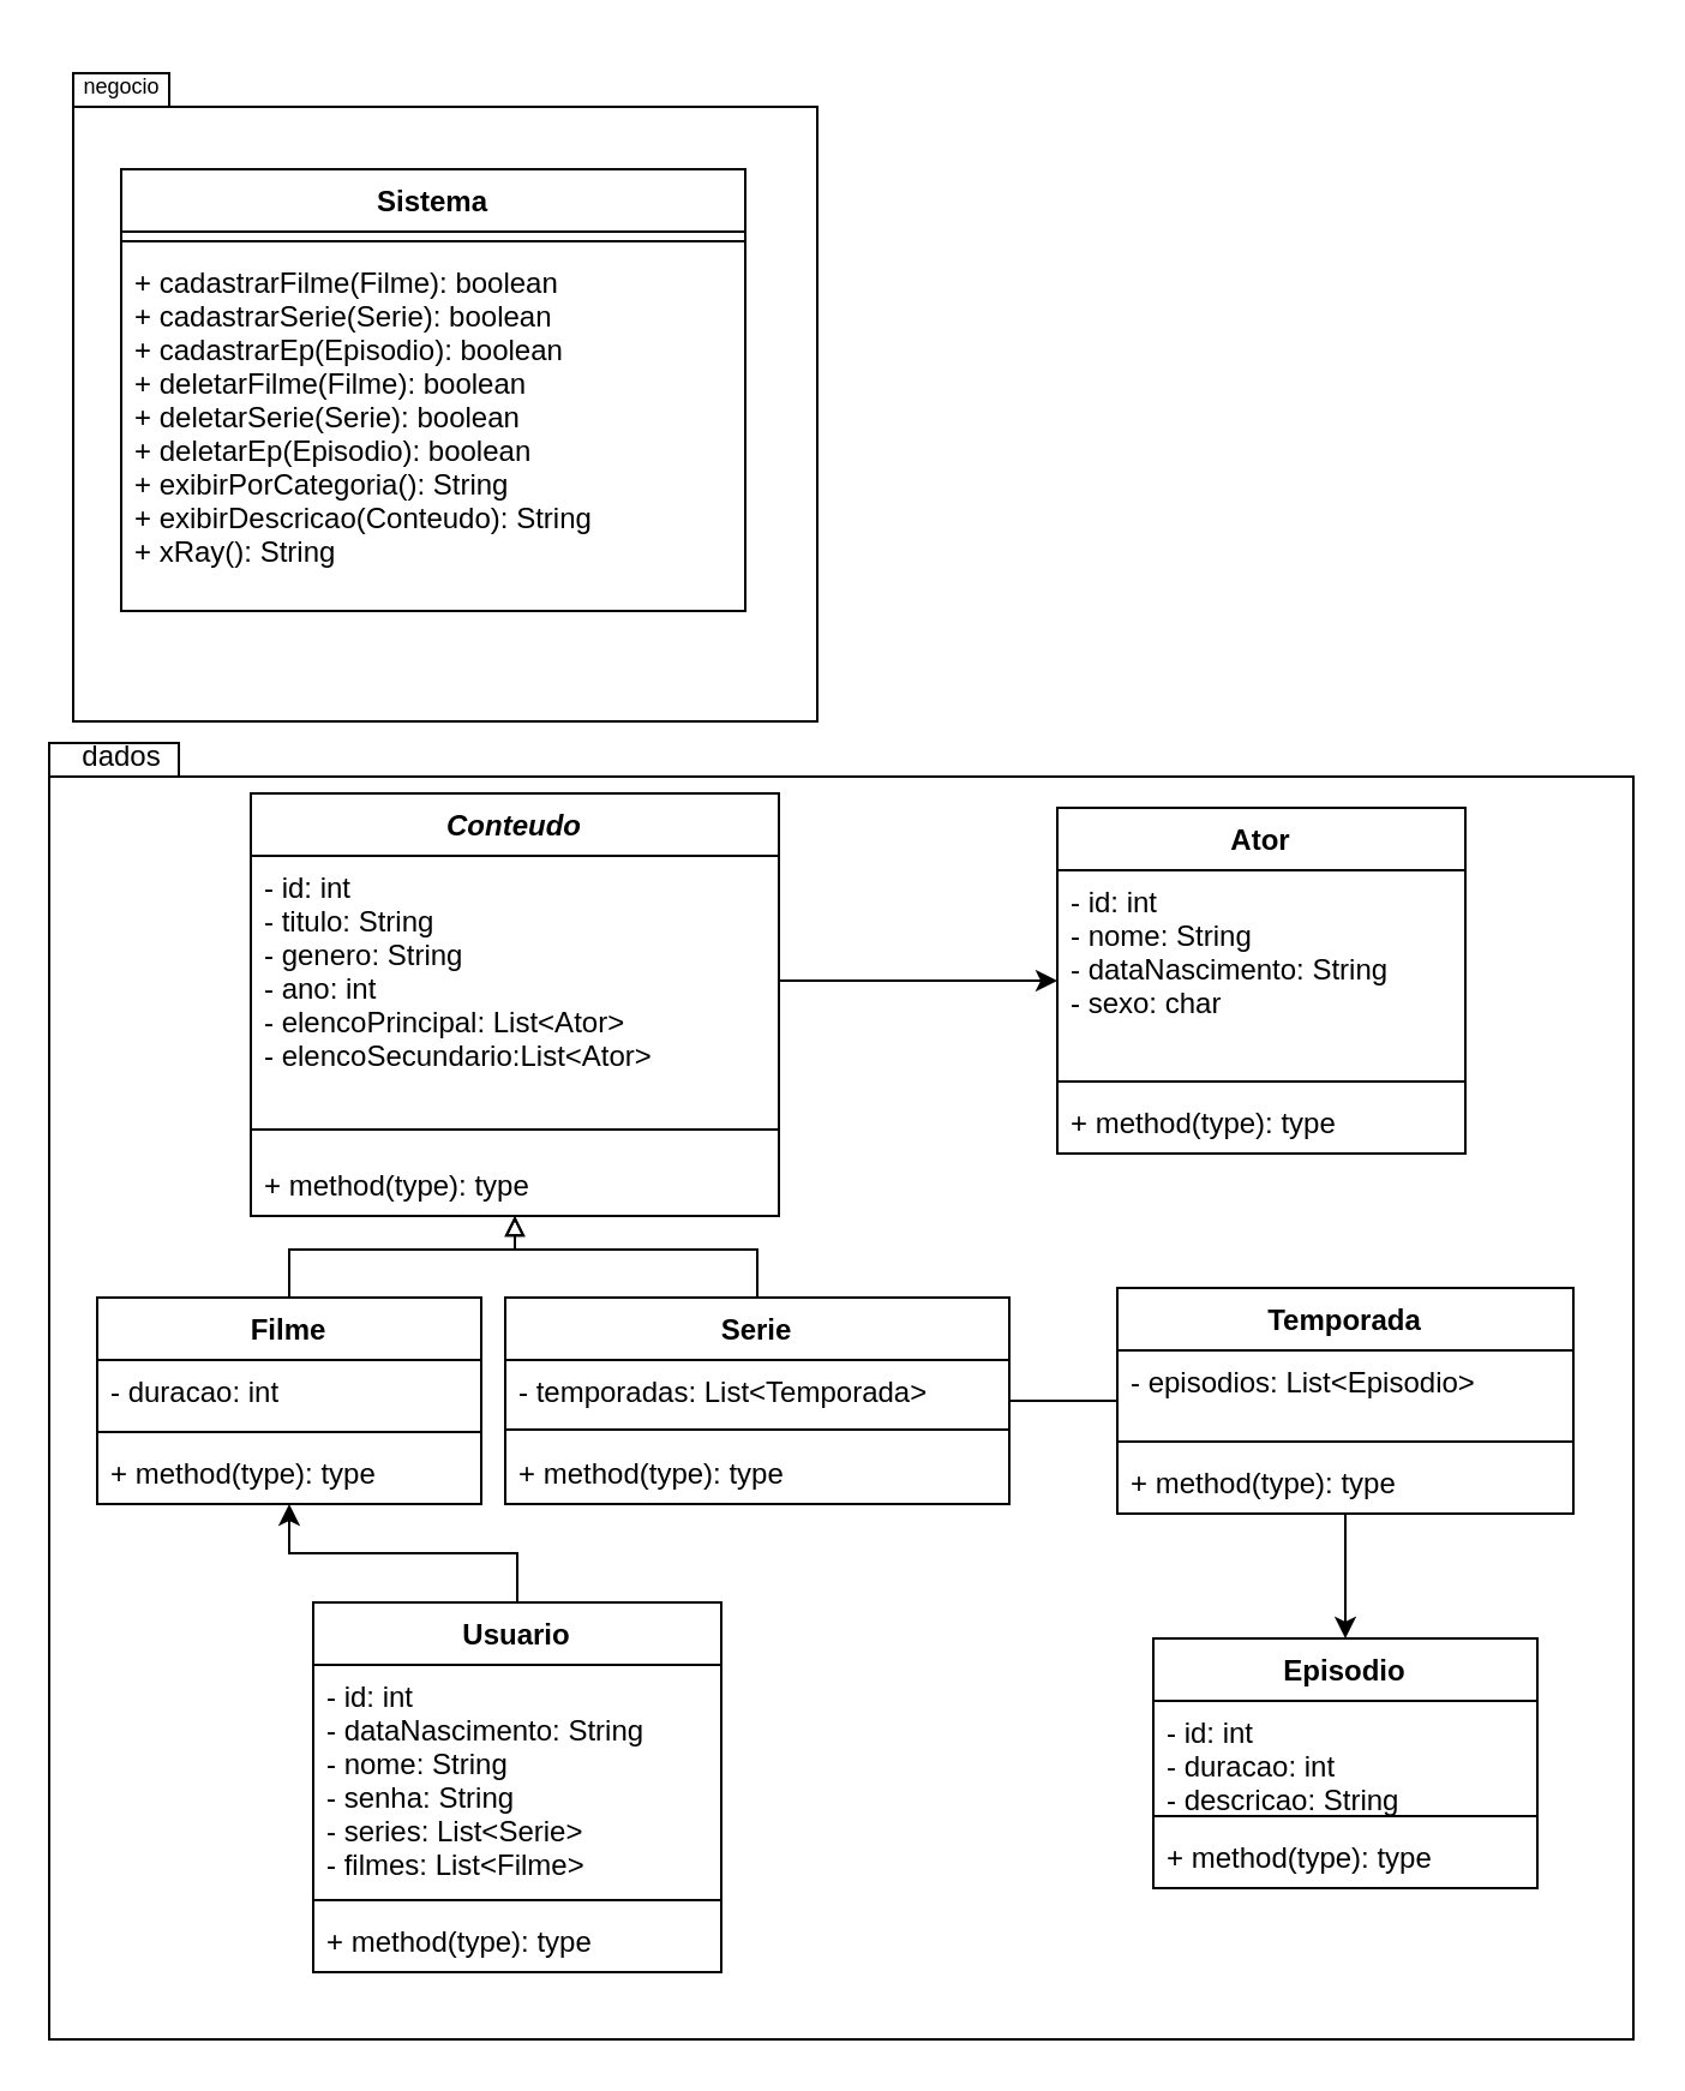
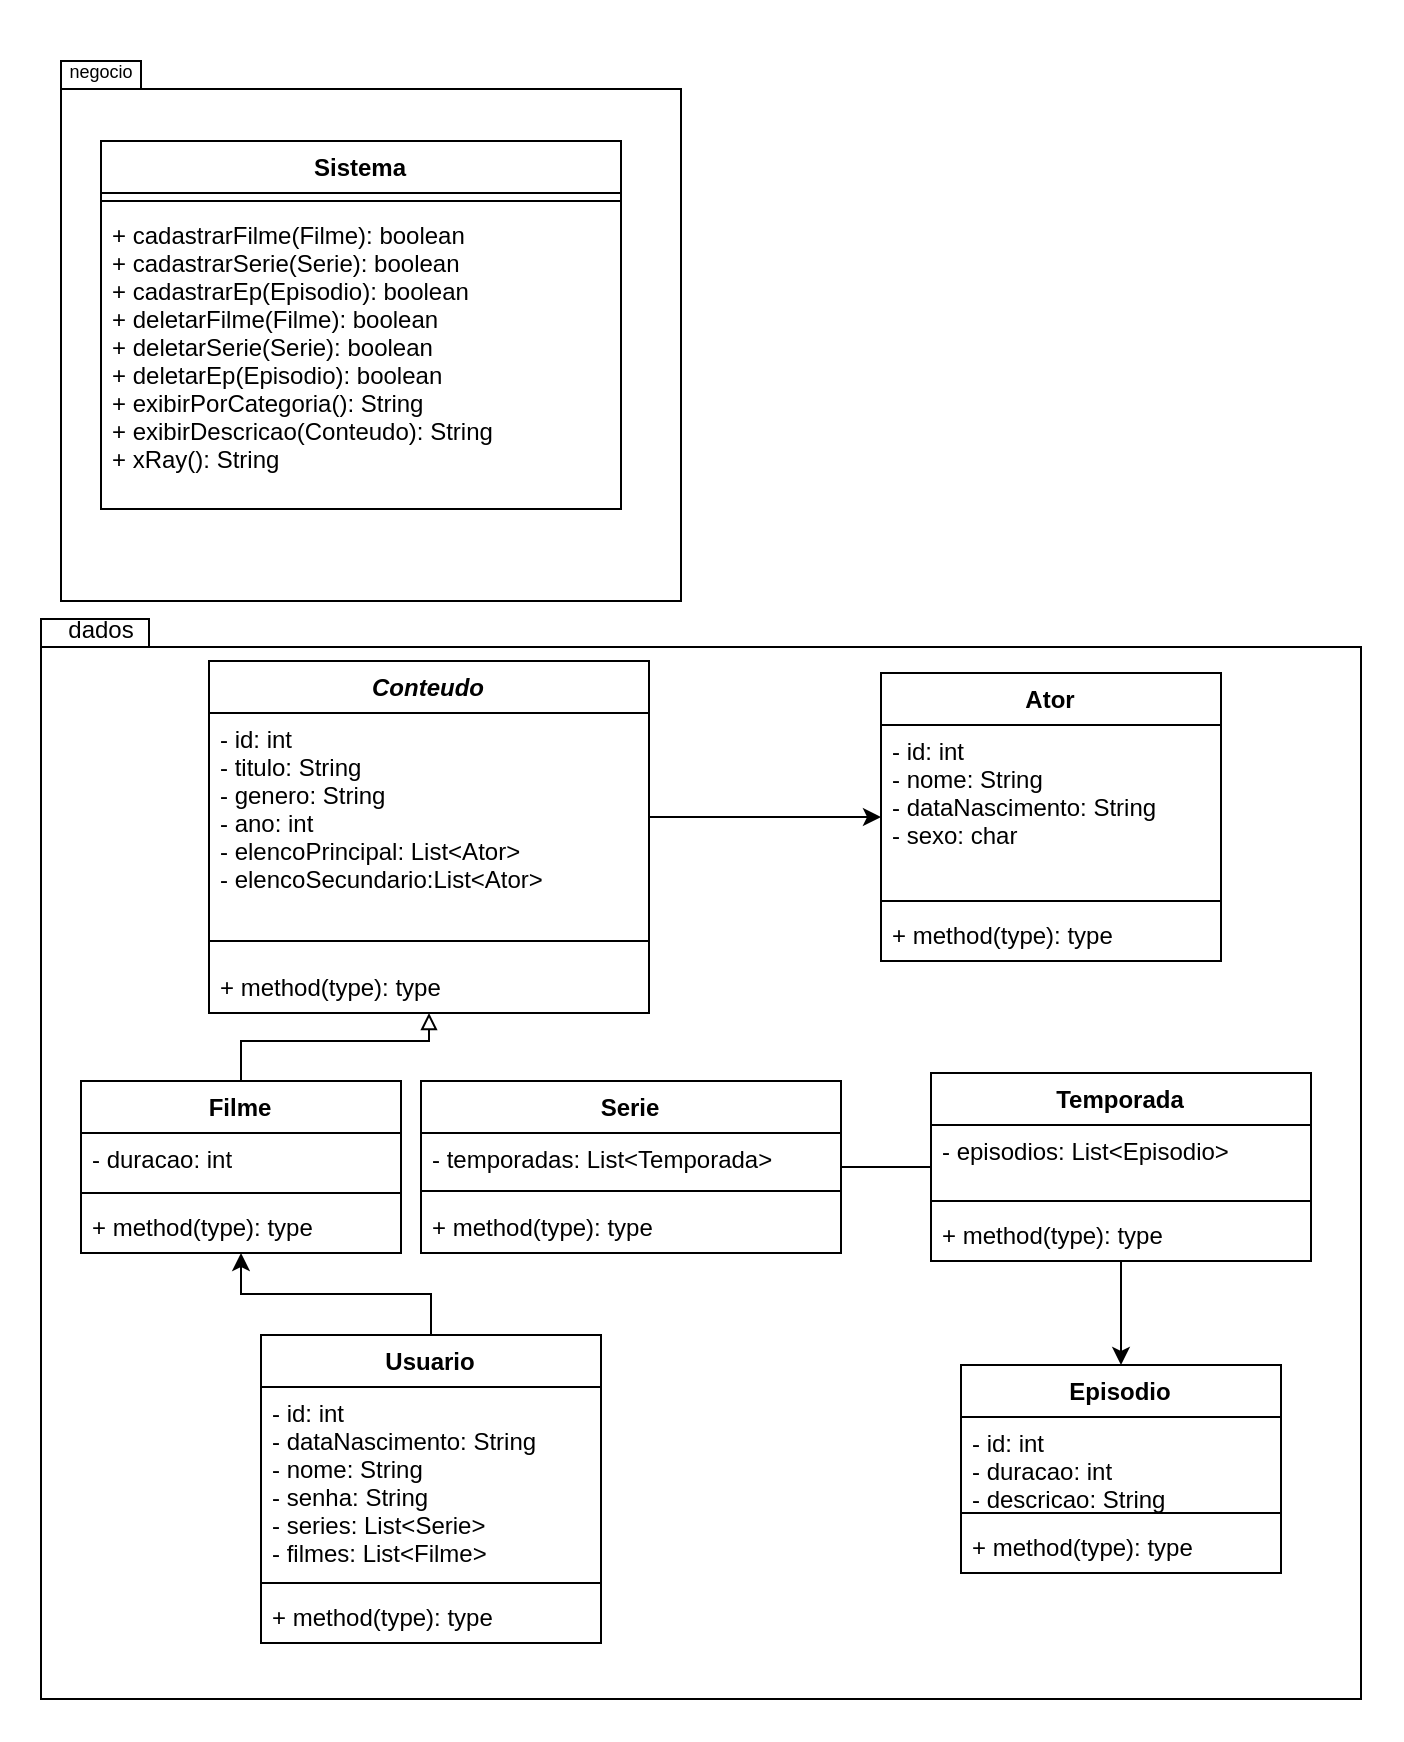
- <mxCell id="7" style="edgeStyle=orthogonalEdgeStyle;rounded=0;orthogonalLoop=1;jettySize=auto;html=1;endArrow=block;endFill=0;" parent="1" source="9" target="3" edge="1"><mxGeometry relative="1" as="geometry"><Array as="points"><mxPoint x="315" y="520" /><mxPoint x="214" y="520" /></Array></mxGeometry></mxCell>
